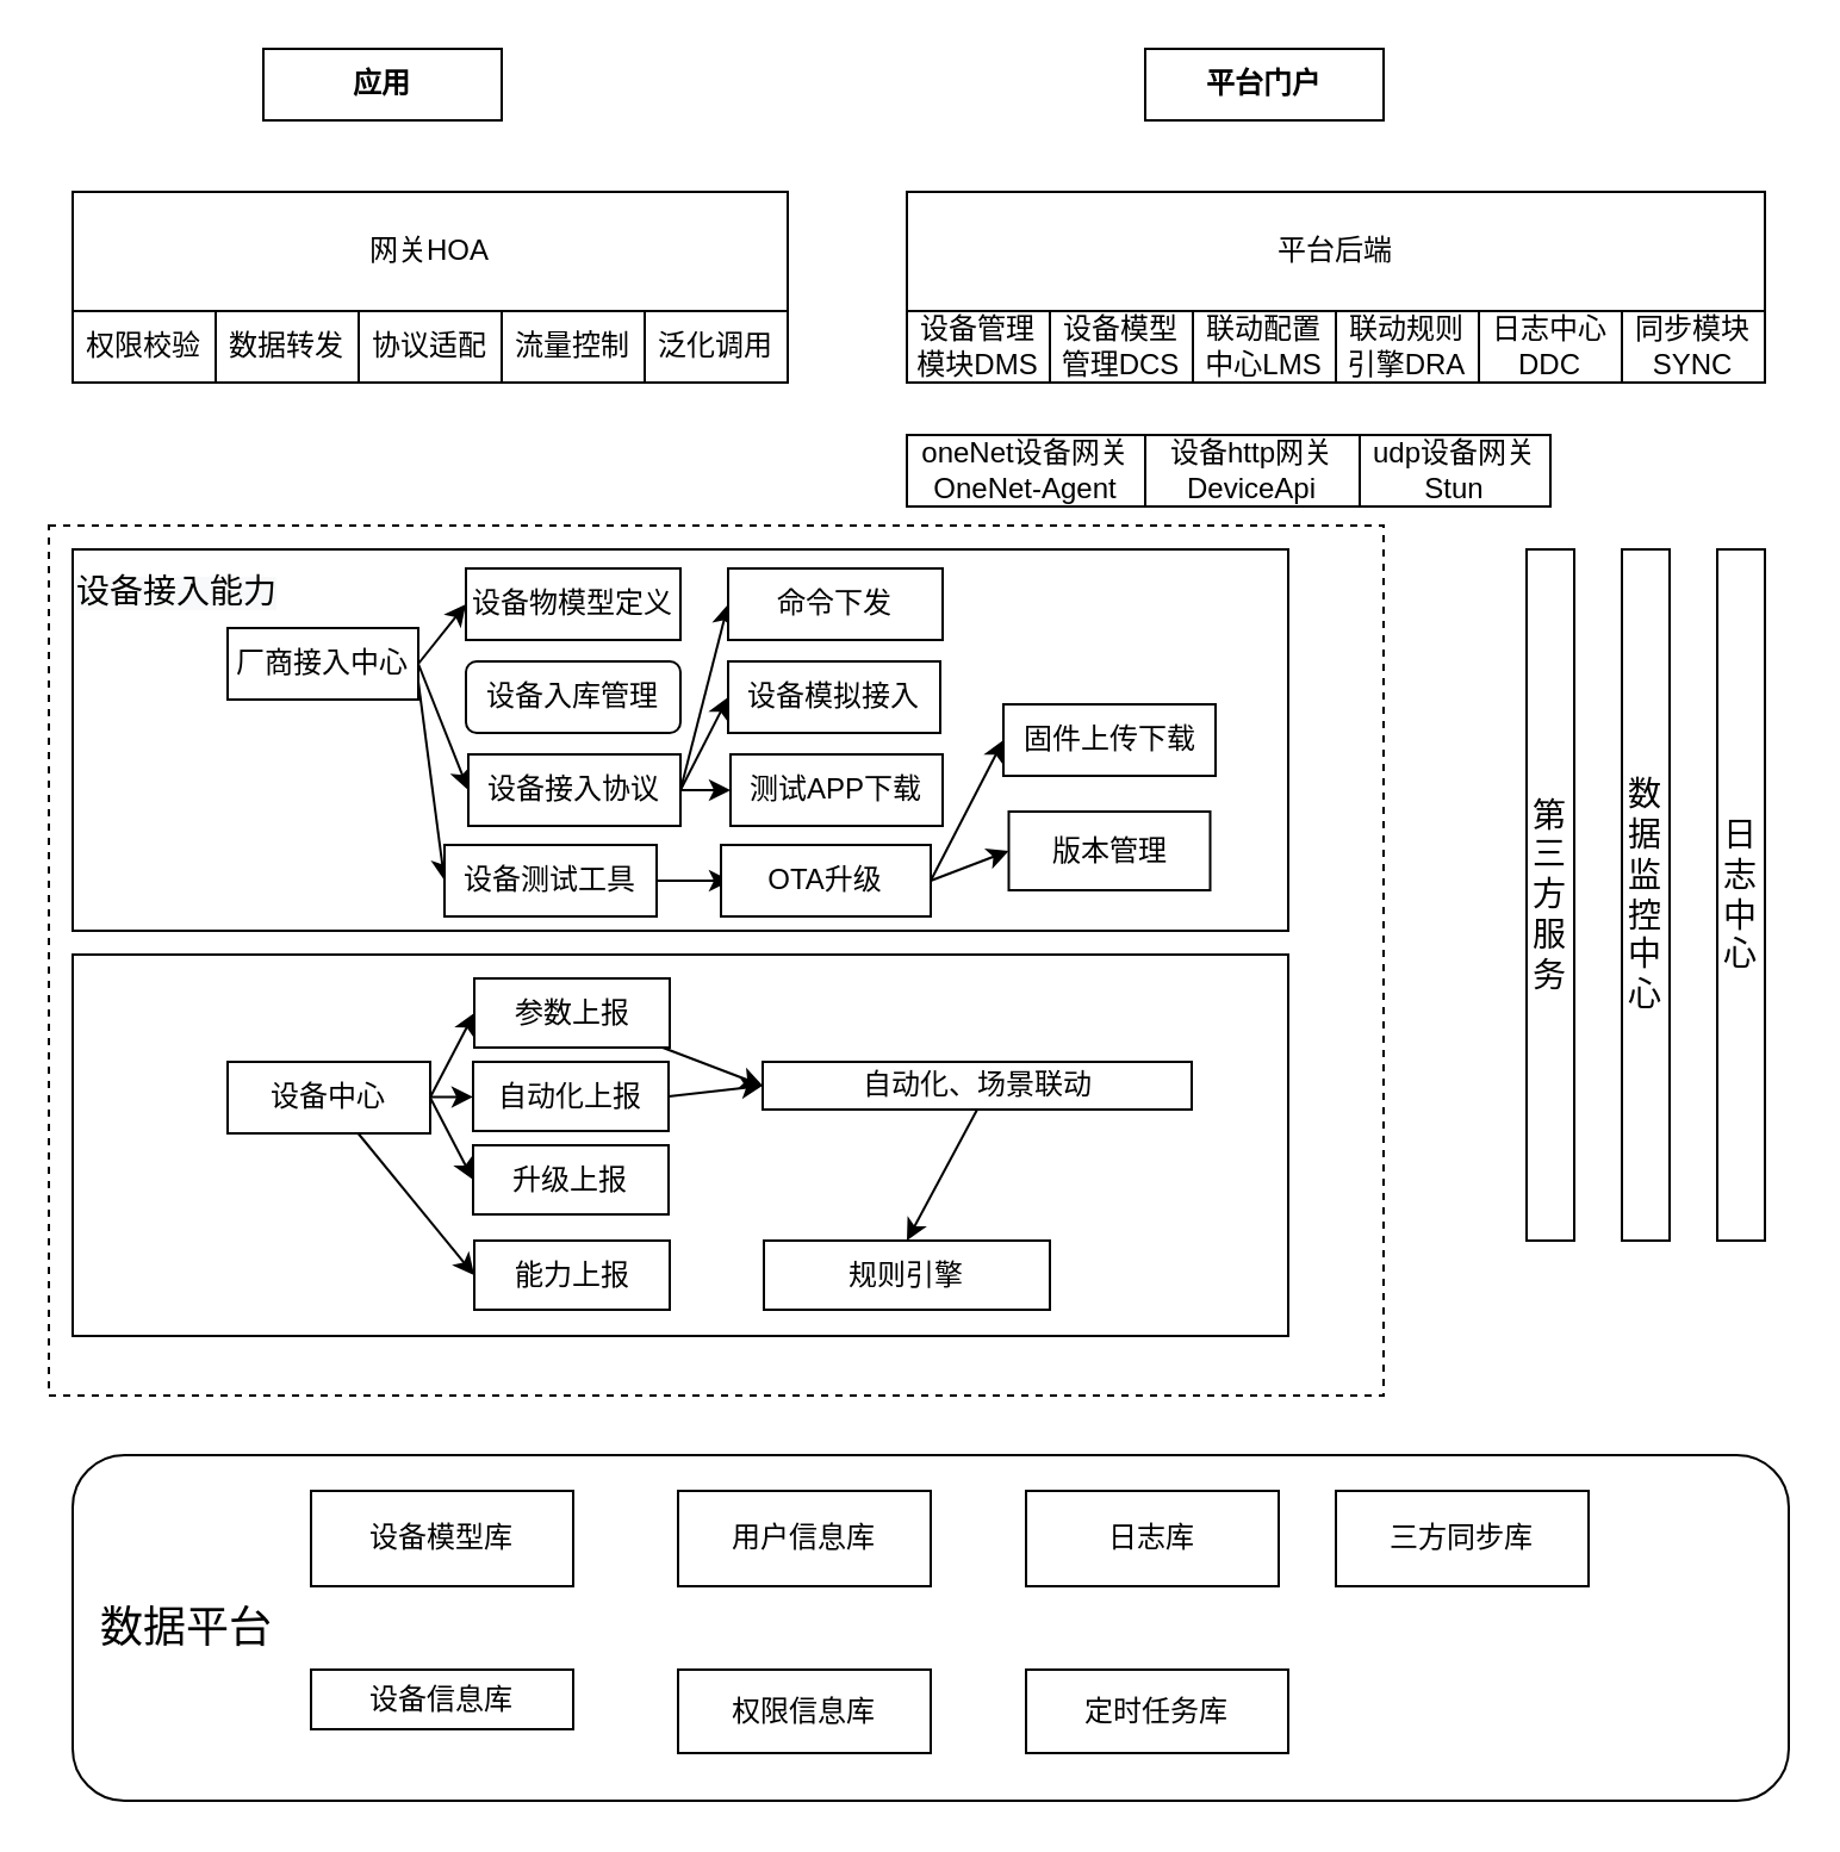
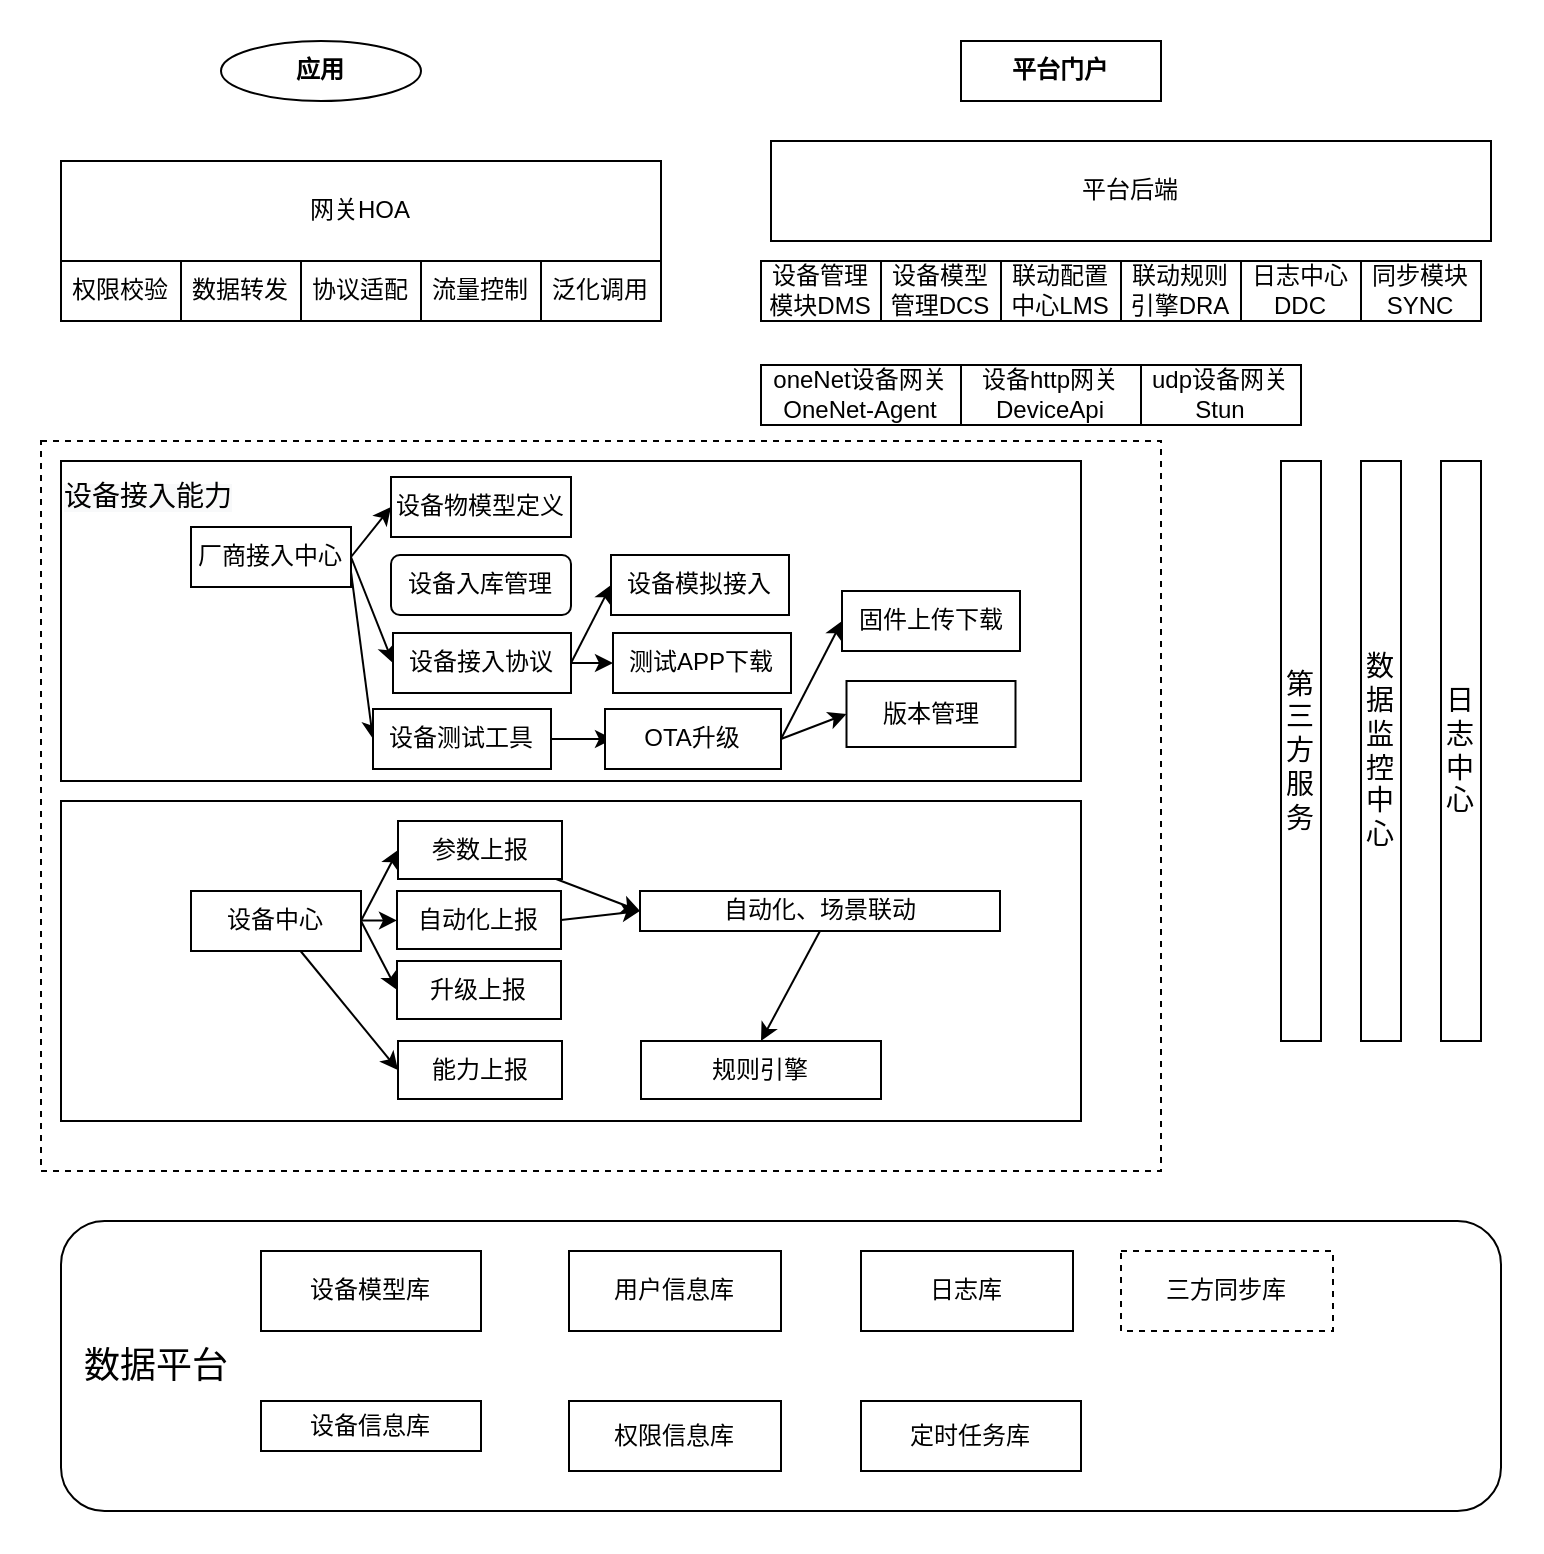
- <mxCell id="3" value="&lt;b&gt;应用&lt;/b&gt;" style="rounded=0;whiteSpace=wrap;html=1;" vertex="1" parent="1"><mxGeometry x="110" y="20" width="100" height="30" as="geometry" /></mxCell>
+ <mxCell id="3" value="&lt;b&gt;应用&lt;/b&gt;" style="ellipse;whiteSpace=wrap;html=1;" vertex="1" parent="1"><mxGeometry x="110" y="20" width="100" height="30" as="geometry" /></mxCell>
- <mxCell id="9" value="平台后端" style="rounded=0;whiteSpace=wrap;html=1;" vertex="1" parent="1"><mxGeometry x="380" y="80" width="360" height="50" as="geometry" /></mxCell>
+ <mxCell id="9" value="平台后端" style="rounded=0;whiteSpace=wrap;html=1;" vertex="1" parent="1"><mxGeometry x="385" y="70" width="360" height="50" as="geometry" /></mxCell>
- <mxCell id="54" value="命令下发" style="rounded=0;whiteSpace=wrap;html=1;" vertex="1" parent="1"><mxGeometry x="305" y="238" width="90" height="30" as="geometry" /></mxCell>
- <mxCell id="52" value="" style="edgeStyle=none;rounded=0;orthogonalLoop=1;jettySize=auto;html=1;exitX=1;exitY=0.5;exitDx=0;exitDy=0;entryX=0;entryY=0.5;entryDx=0;entryDy=0;" edge="1" parent="1" source="48" target="54"><mxGeometry relative="1" as="geometry" /></mxCell>
- <mxCell id="30" value="三方同步库" style="rounded=0;whiteSpace=wrap;html=1;" vertex="1" parent="1"><mxGeometry x="560" y="625" width="106" height="40" as="geometry" /></mxCell>
+ <mxCell id="30" value="三方同步库" style="rounded=0;whiteSpace=wrap;html=1;dashed=1;" vertex="1" parent="1"><mxGeometry x="560" y="625" width="106" height="40" as="geometry" /></mxCell>
